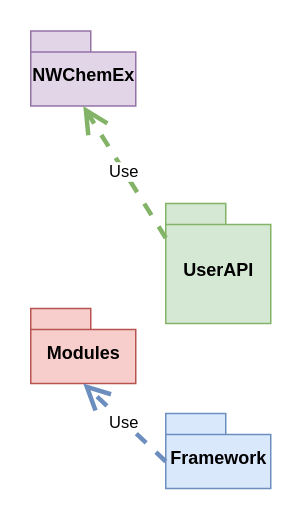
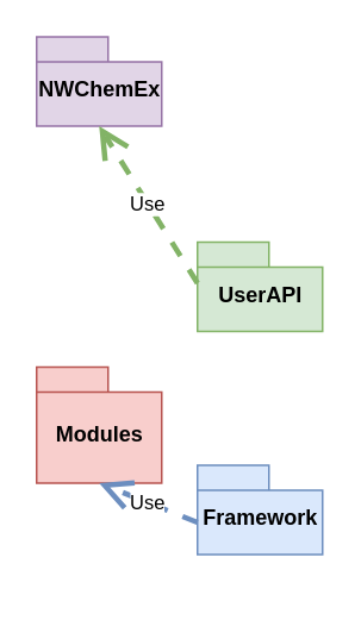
- <mxCell id="5" value="UserAPI" style="shape=folder;fontStyle=1;spacingTop=10;tabWidth=40;tabHeight=14;tabPosition=left;html=1;fillColor=#d5e8d4;strokeColor=#82b366;" vertex="1" parent="1"><mxGeometry x="110" y="135" width="70" height="80" as="geometry" /></mxCell>
+ <mxCell id="5" value="UserAPI" style="shape=folder;fontStyle=1;spacingTop=10;tabWidth=40;tabHeight=14;tabPosition=left;html=1;fillColor=#d5e8d4;strokeColor=#82b366;" vertex="1" parent="1"><mxGeometry x="110" y="135" width="70" height="50" as="geometry" /></mxCell>
- <mxCell id="3" value="Modules" style="shape=folder;fontStyle=1;spacingTop=10;tabWidth=40;tabHeight=14;tabPosition=left;html=1;fillColor=#f8cecc;strokeColor=#b85450;" vertex="1" parent="1"><mxGeometry x="20" y="205" width="70" height="50" as="geometry" /></mxCell>
+ <mxCell id="3" value="Modules" style="shape=folder;fontStyle=1;spacingTop=10;tabWidth=40;tabHeight=14;tabPosition=left;html=1;fillColor=#f8cecc;strokeColor=#b85450;" vertex="1" parent="1"><mxGeometry x="20" y="205" width="70" height="65" as="geometry" /></mxCell>
- <mxCell id="2" value="Framework" style="shape=folder;fontStyle=1;spacingTop=10;tabWidth=40;tabHeight=14;tabPosition=left;html=1;fillColor=#dae8fc;strokeColor=#6c8ebf;" vertex="1" parent="1"><mxGeometry x="110" y="275" width="70" height="50" as="geometry" /></mxCell>
+ <mxCell id="2" value="Framework" style="shape=folder;fontStyle=1;spacingTop=10;tabWidth=40;tabHeight=14;tabPosition=left;html=1;fillColor=#dae8fc;strokeColor=#6c8ebf;" vertex="1" parent="1"><mxGeometry x="110" y="260" width="70" height="50" as="geometry" /></mxCell>
